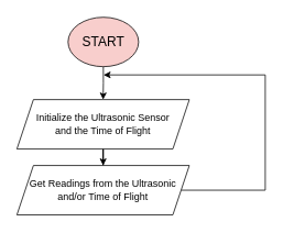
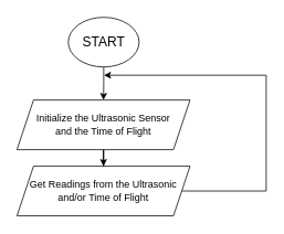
- <mxCell id="3" value="&lt;font style=&quot;font-size: 16px&quot;&gt;START&lt;/font&gt;" style="ellipse;whiteSpace=wrap;html=1;fillColor=#f8cecc;" parent="1" vertex="1"><mxGeometry x="82" width="85.5" height="60" as="geometry" y="20" /></mxCell>
+ <mxCell id="3" value="&lt;font style=&quot;font-size: 16px&quot;&gt;START&lt;/font&gt;" style="ellipse;whiteSpace=wrap;html=1;" parent="1" vertex="1"><mxGeometry x="82" width="85.5" height="60" as="geometry" y="20" /></mxCell>
